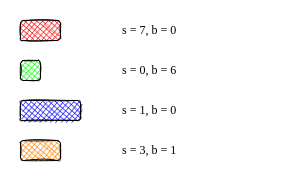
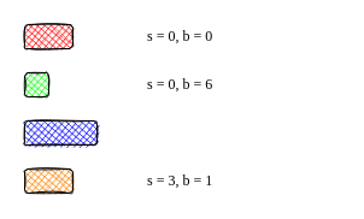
- <mxCell id="3" value="s = 7, b = 0" style="rounded=0;whiteSpace=wrap;html=1;fontFamily=Lucida Console;align=left;strokeColor=none;fillColor=none;" parent="2" vertex="1"><mxGeometry width="160" height="20" as="geometry" /></mxCell>
+ <mxCell id="3" value="s = 0, b = 0" style="rounded=0;whiteSpace=wrap;html=1;fontFamily=Lucida Console;align=left;strokeColor=none;fillColor=none;" parent="2" vertex="1"><mxGeometry width="160" height="20" as="geometry" /></mxCell>
- <mxCell id="5" value="s = 1, b = 0" style="rounded=0;whiteSpace=wrap;html=1;fontFamily=Lucida Console;align=left;strokeColor=none;fillColor=none;" parent="2" vertex="1"><mxGeometry y="80" width="160" height="20" as="geometry" /></mxCell>
